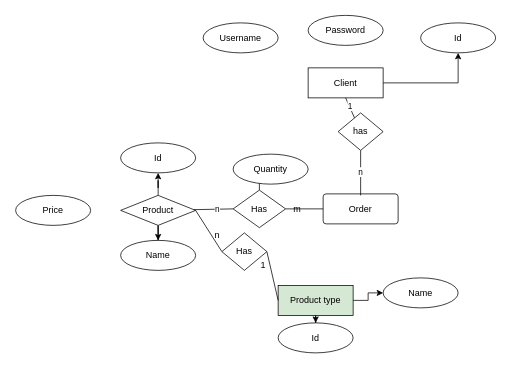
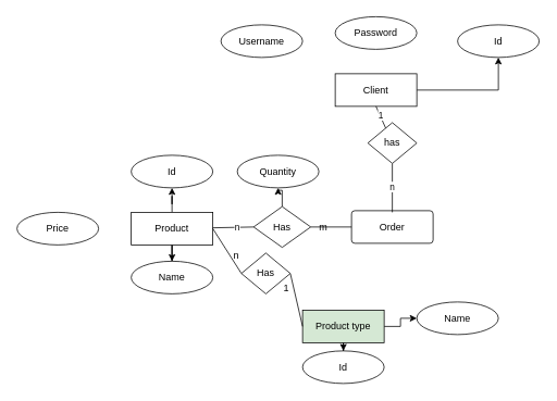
- <mxCell id="35" value="Quantity" style="ellipse;whiteSpace=wrap;html=1;align=center;" vertex="1" parent="1"><mxGeometry x="310" y="205" width="100" height="40" as="geometry" /></mxCell>
+ <mxCell id="35" value="Quantity" style="ellipse;whiteSpace=wrap;html=1;align=center;" vertex="1" parent="1"><mxGeometry x="290" y="190" width="100" height="40" as="geometry" /></mxCell>
- <mxCell id="4" value="Product" style="rhombus;whiteSpace=wrap;html=1;align=center;" vertex="1" parent="1"><mxGeometry x="160" y="260" width="100" height="40" as="geometry" /></mxCell>
+ <mxCell id="4" value="Product" style="whiteSpace=wrap;html=1;align=center;" vertex="1" parent="1"><mxGeometry x="160" y="260" width="100" height="40" as="geometry" /></mxCell>
